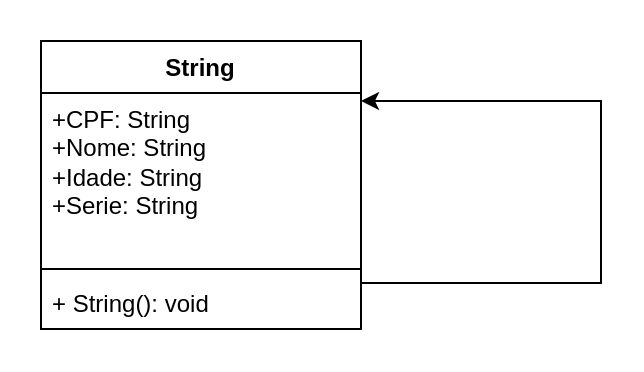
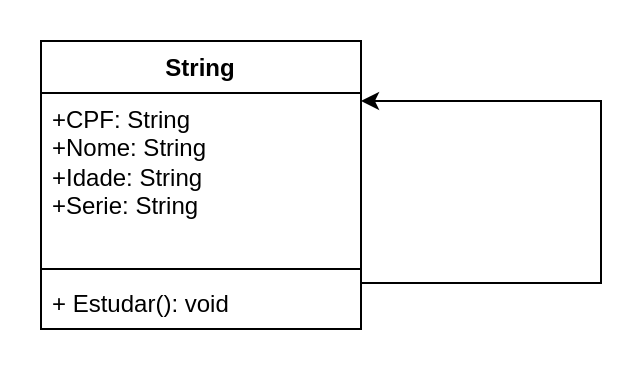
- <mxCell id="5" value="+ String(): void" style="text;strokeColor=none;fillColor=none;align=left;verticalAlign=top;spacingLeft=4;spacingRight=4;overflow=hidden;rotatable=0;points=[[0,0.5],[1,0.5]];portConstraint=eastwest;whiteSpace=wrap;html=1;" parent="2" vertex="1"><mxGeometry y="118" width="160" height="26" as="geometry" /></mxCell>
+ <mxCell id="5" value="+ Estudar(): void" style="text;strokeColor=none;fillColor=none;align=left;verticalAlign=top;spacingLeft=4;spacingRight=4;overflow=hidden;rotatable=0;points=[[0,0.5],[1,0.5]];portConstraint=eastwest;whiteSpace=wrap;html=1;" parent="2" vertex="1"><mxGeometry y="118" width="160" height="26" as="geometry" /></mxCell>
